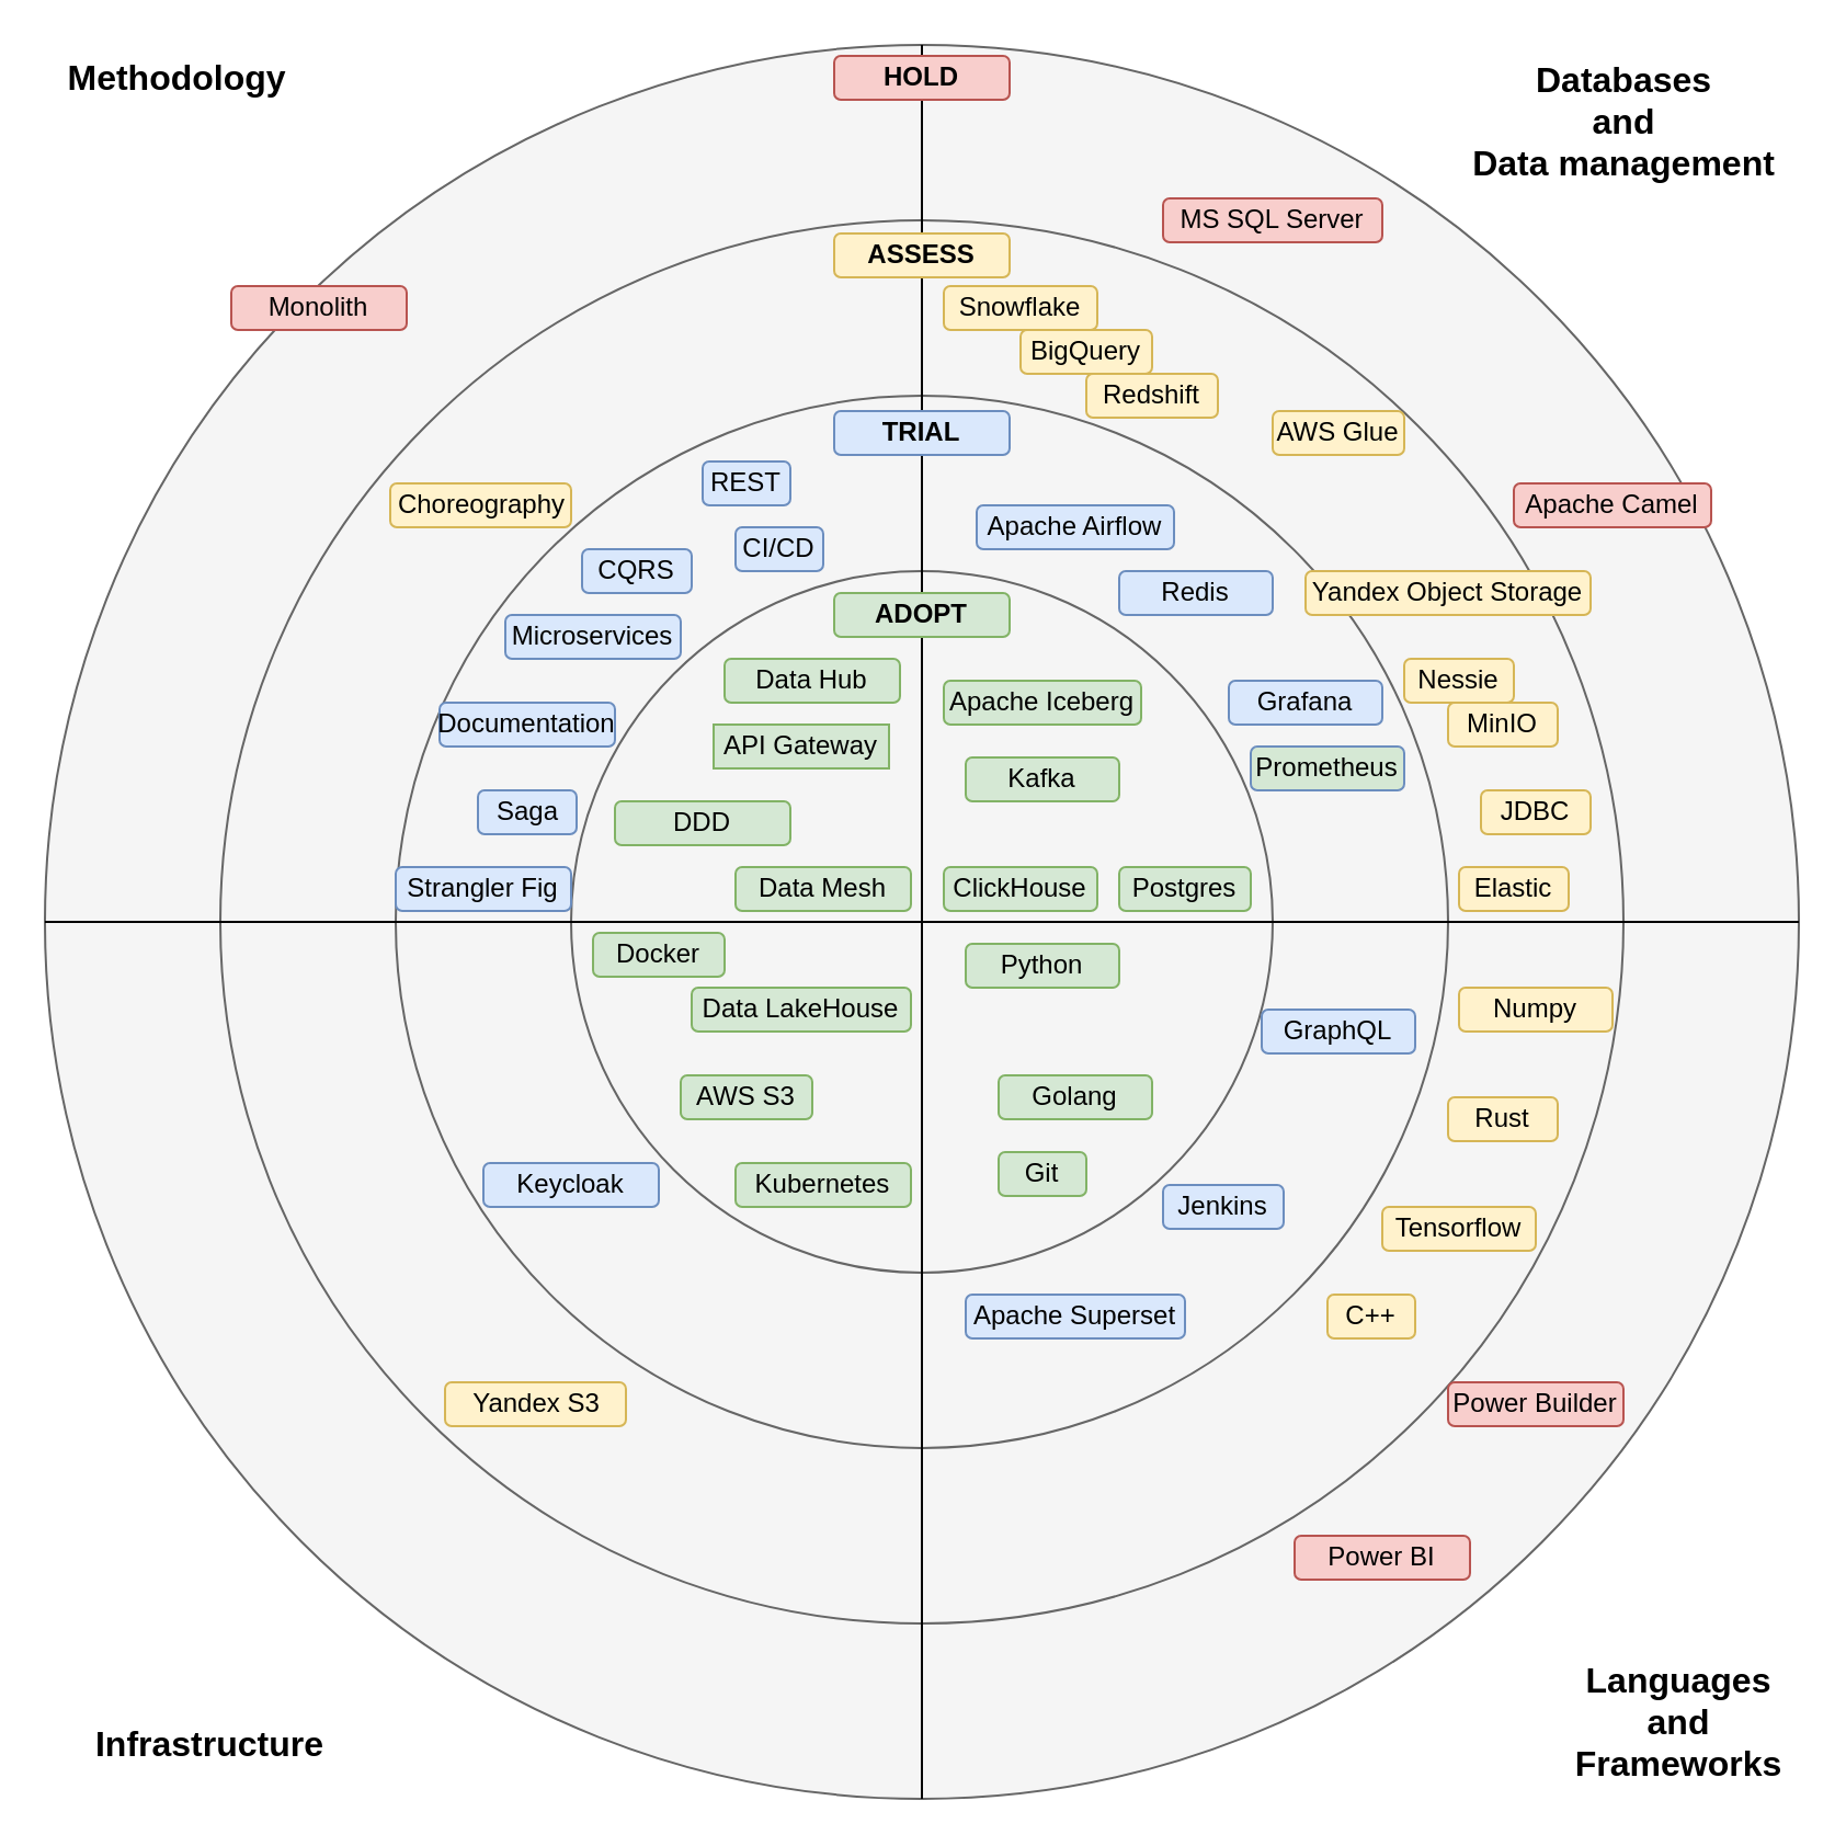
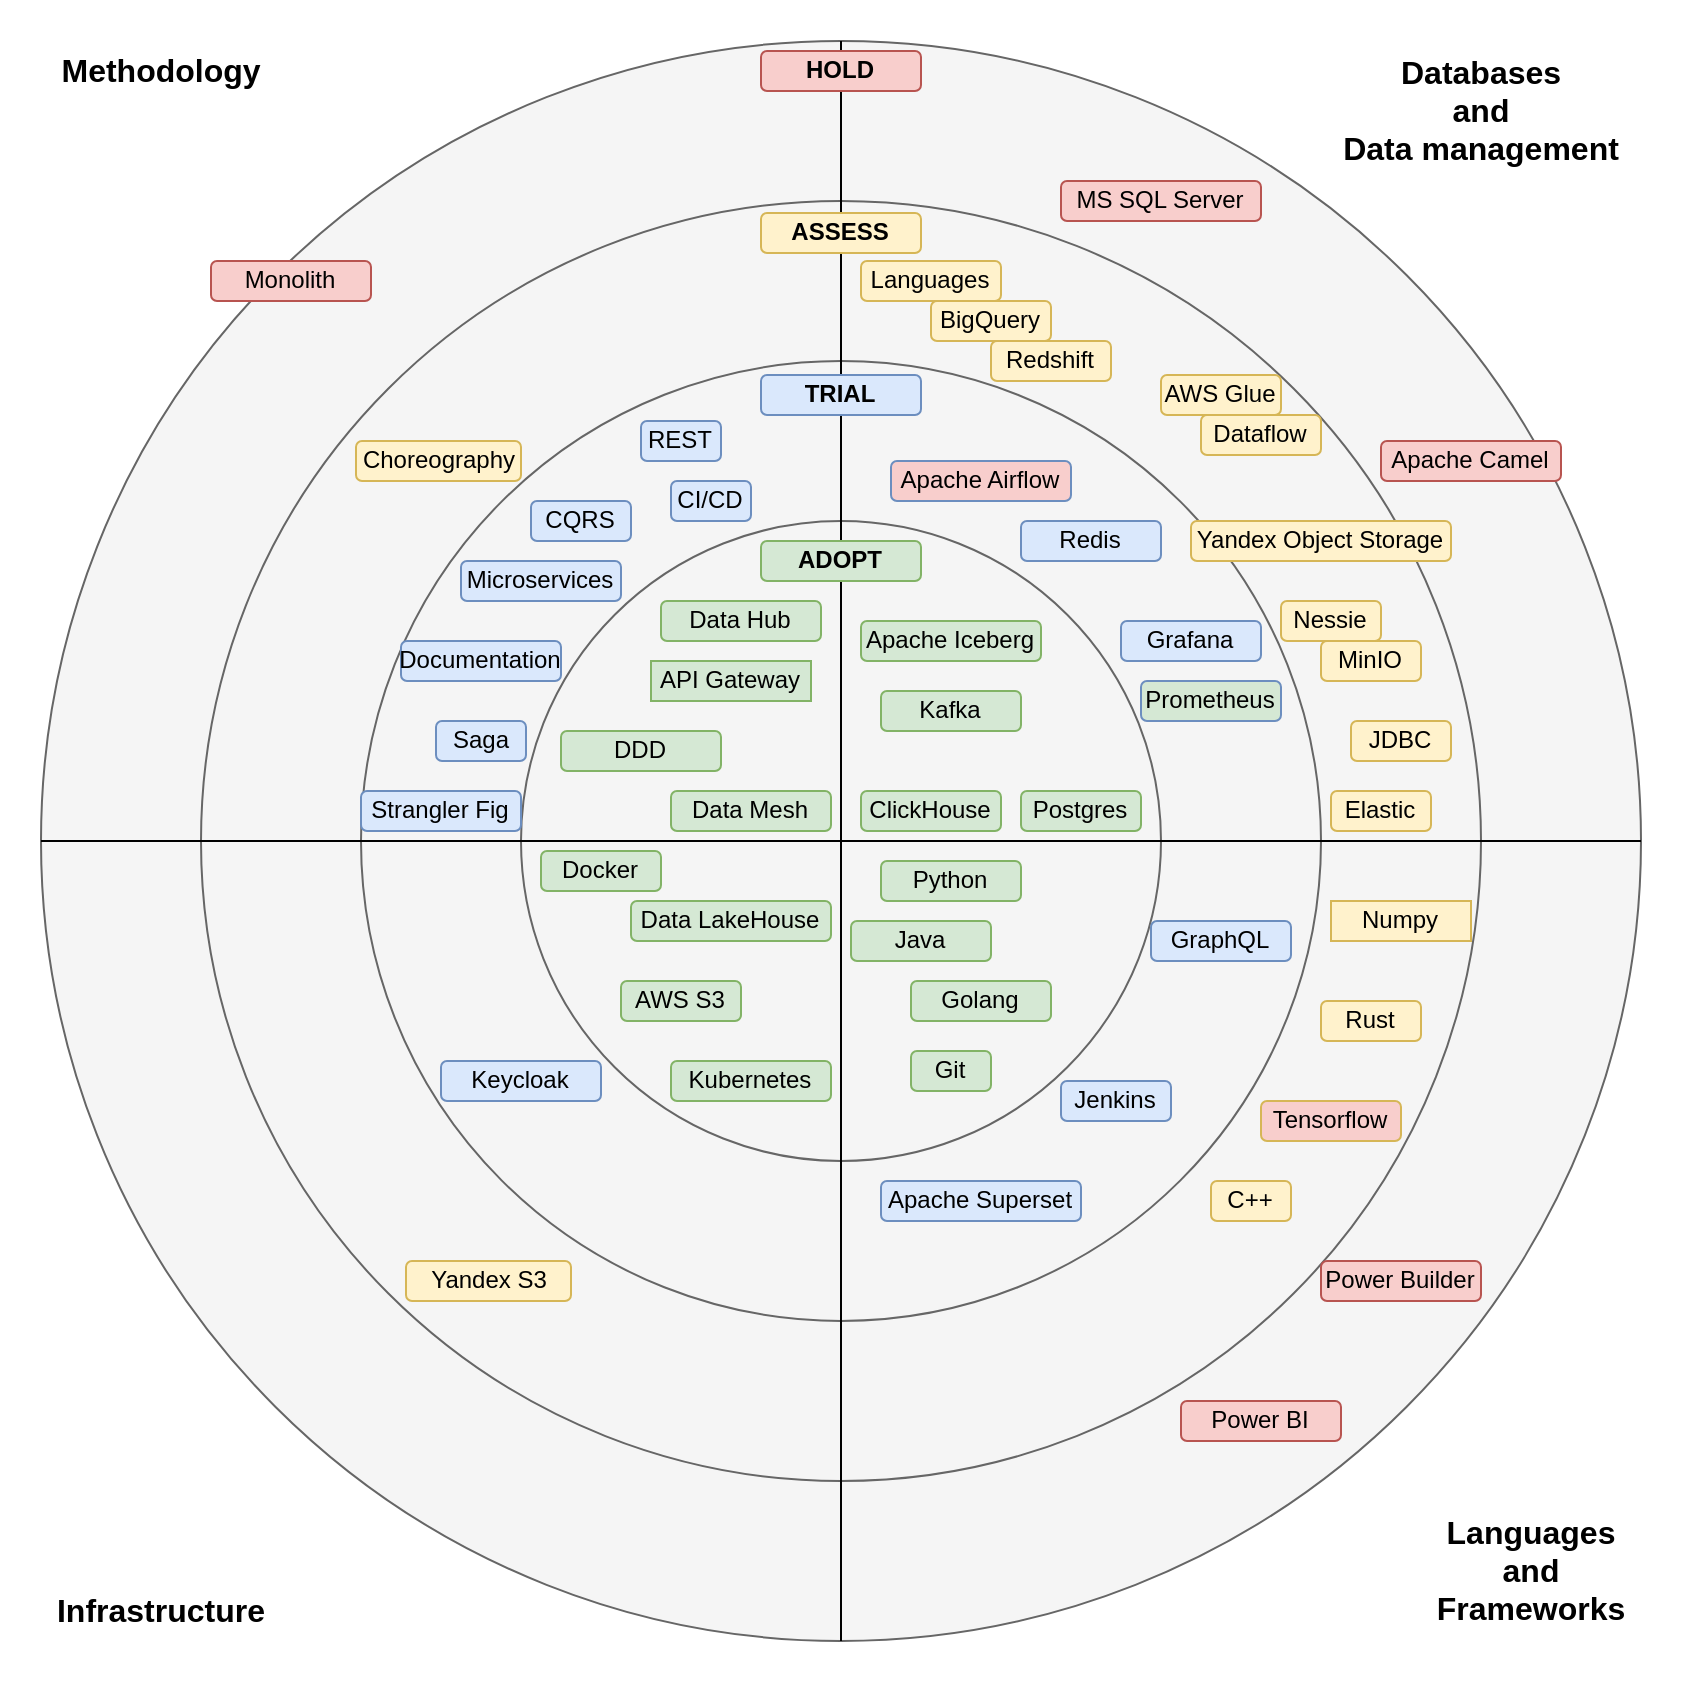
- <mxCell id="47" value="Snowflake" style="rounded=1;whiteSpace=wrap;html=1;fillColor=#fff2cc;strokeColor=#d6b656;fontStyle=0" vertex="1" parent="1"><mxGeometry x="430" y="130" width="70" height="20" as="geometry" /></mxCell>
+ <mxCell id="47" value="Languages" style="rounded=1;whiteSpace=wrap;html=1;fillColor=#fff2cc;strokeColor=#d6b656;fontStyle=0" vertex="1" parent="1"><mxGeometry x="430" y="130" width="70" height="20" as="geometry" /></mxCell>
+ <mxCell id="64" value="Dataflow" style="rounded=1;whiteSpace=wrap;html=1;fillColor=#fff2cc;strokeColor=#d6b656;fontStyle=0" vertex="1" parent="1"><mxGeometry x="600" y="207" width="60" height="20" as="geometry" /></mxCell>
- <mxCell id="40" value="Apache Airflow" style="rounded=1;whiteSpace=wrap;html=1;fillColor=#dae8fc;strokeColor=#6c8ebf;fontStyle=0" vertex="1" parent="1"><mxGeometry x="445" y="230" width="90" height="20" as="geometry" /></mxCell>
+ <mxCell id="40" value="Apache Airflow" style="rounded=1;whiteSpace=wrap;html=1;fillColor=#f8cecc;strokeColor=#6c8ebf;fontStyle=0;" vertex="1" parent="1"><mxGeometry x="445" y="230" width="90" height="20" as="geometry" /></mxCell>
- <mxCell id="55" value="Numpy" style="rounded=1;whiteSpace=wrap;html=1;fillColor=#fff2cc;strokeColor=#d6b656;" vertex="1" parent="1"><mxGeometry x="665" y="450" width="70" height="20" as="geometry" /></mxCell>
+ <mxCell id="55" value="Numpy" style="whiteSpace=wrap;html=1;fillColor=#fff2cc;strokeColor=#d6b656;rounded=0;" vertex="1" parent="1"><mxGeometry x="665" y="450" width="70" height="20" as="geometry" /></mxCell>
+ <mxCell id="34" value="Java" style="rounded=1;whiteSpace=wrap;html=1;fillColor=#d5e8d4;strokeColor=#82b366;" vertex="1" parent="1"><mxGeometry x="425" y="460" width="70" height="20" as="geometry" /></mxCell>
- <mxCell id="54" value="Tensorflow" style="rounded=1;whiteSpace=wrap;html=1;fillColor=#fff2cc;strokeColor=#d6b656;" vertex="1" parent="1"><mxGeometry x="630" y="550" width="70" height="20" as="geometry" /></mxCell>
+ <mxCell id="54" value="Tensorflow" style="rounded=1;whiteSpace=wrap;html=1;fillColor=#f8cecc;strokeColor=#d6b656;" vertex="1" parent="1"><mxGeometry x="630" y="550" width="70" height="20" as="geometry" /></mxCell>
- <mxCell id="11" value="Infrastructure" style="text;html=1;align=center;verticalAlign=middle;resizable=0;points=[];autosize=1;strokeColor=none;fillColor=none;fontSize=16;fontStyle=1" vertex="1" parent="1"><mxGeometry x="35" y="780" width="120" height="30" as="geometry" /></mxCell>
+ <mxCell id="11" value="Infrastructure" style="text;html=1;align=center;verticalAlign=middle;resizable=0;points=[];autosize=1;strokeColor=none;fillColor=none;fontSize=16;fontStyle=1" vertex="1" parent="1"><mxGeometry x="20" y="790" width="120" height="30" as="geometry" /></mxCell>
